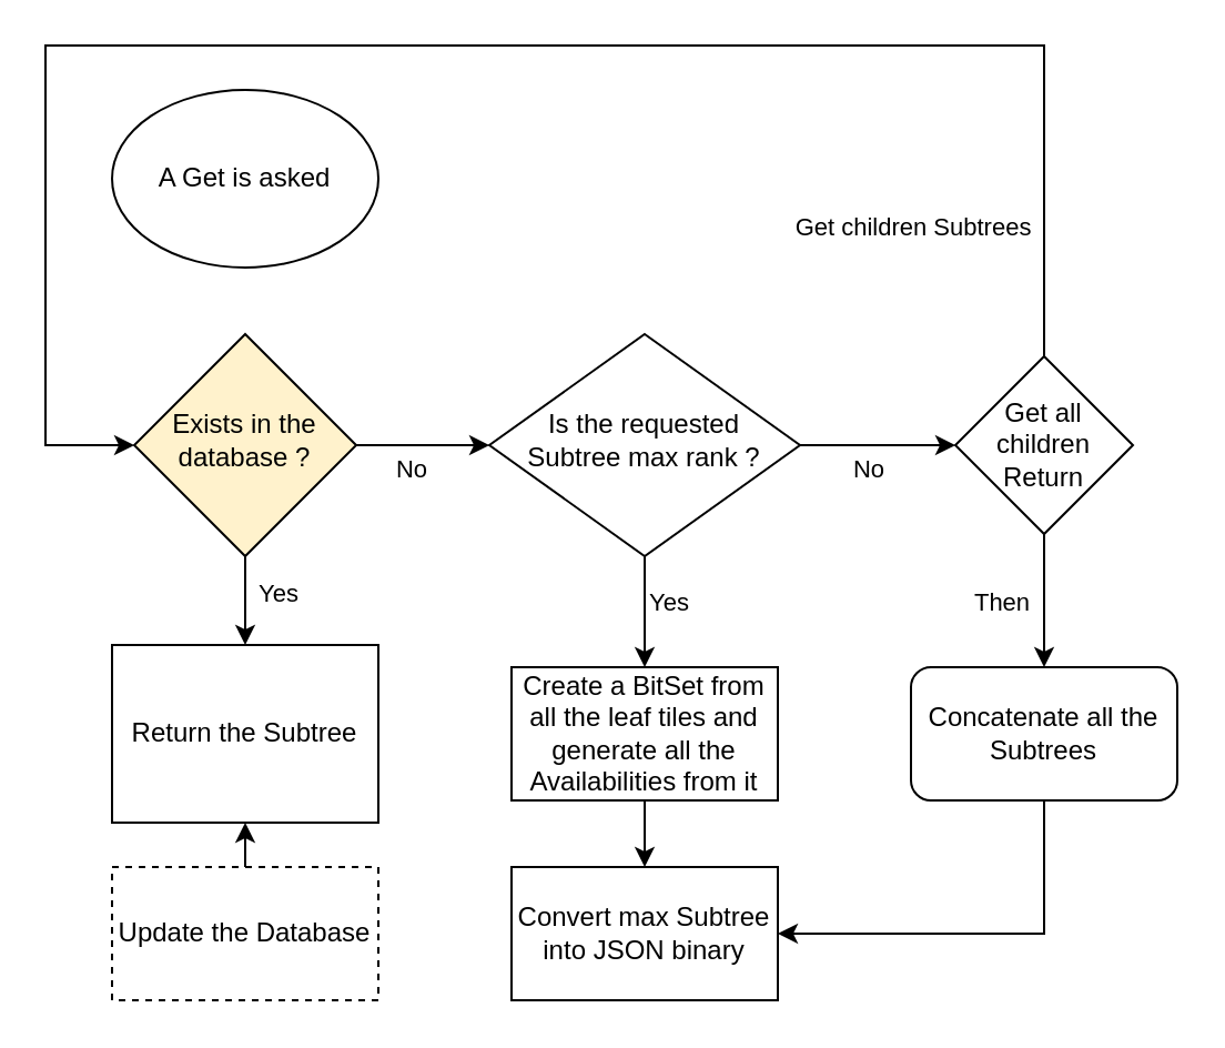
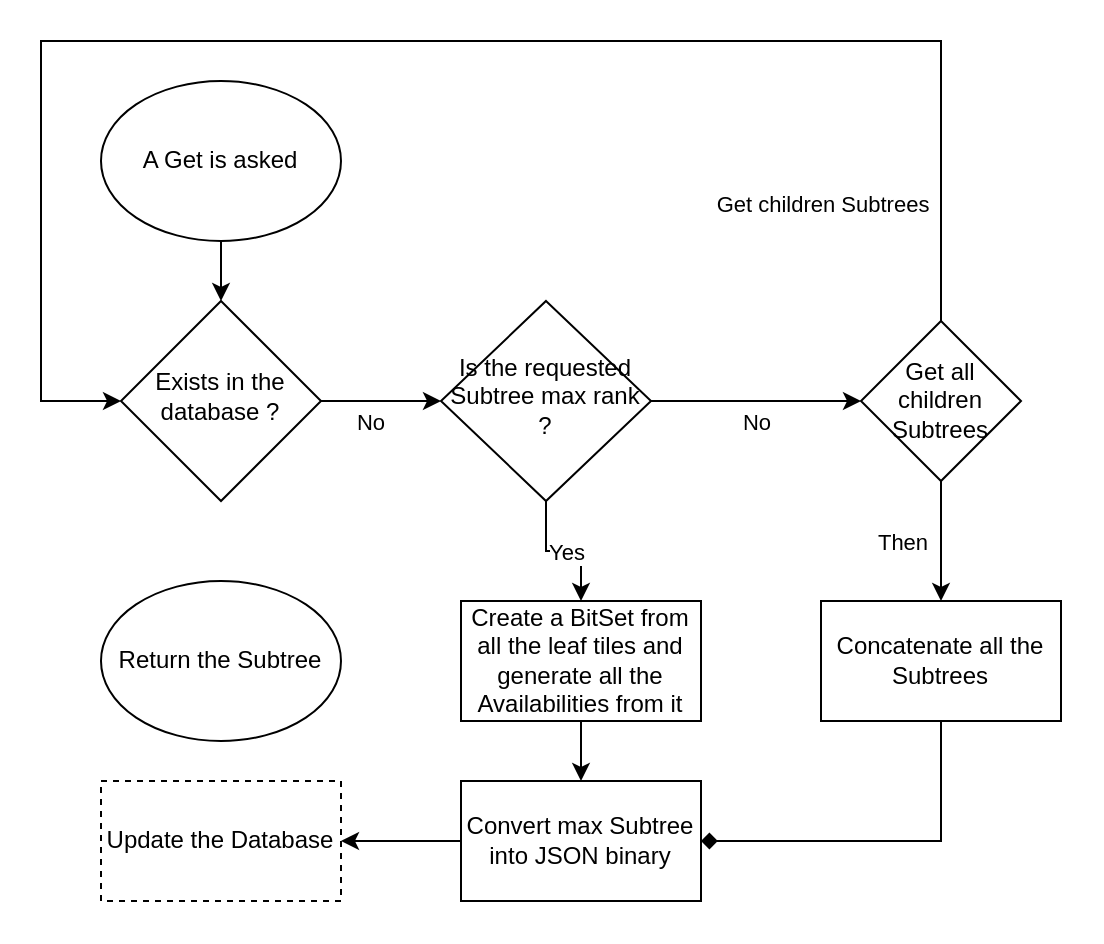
+ <mxCell id="7" style="edgeStyle=orthogonalEdgeStyle;rounded=0;orthogonalLoop=1;jettySize=auto;html=1;exitX=0.5;exitY=1;exitDx=0;exitDy=0;entryX=0.5;entryY=0;entryDx=0;entryDy=0;" parent="1" source="8" target="6" edge="1"><mxGeometry relative="1" as="geometry" /></mxCell>
- <mxCell id="6" value="Exists in the database ?" style="rhombus;whiteSpace=wrap;html=1;shadow=0;fontFamily=Helvetica;fontSize=12;align=center;strokeWidth=1;spacing=6;spacingTop=-4;fillColor=#fff2cc;" parent="1" vertex="1"><mxGeometry x="60" y="150" width="100" height="100" as="geometry" /></mxCell>
+ <mxCell id="6" value="Exists in the database ?" style="rhombus;whiteSpace=wrap;html=1;shadow=0;fontFamily=Helvetica;fontSize=12;align=center;strokeWidth=1;spacing=6;spacingTop=-4;" parent="1" vertex="1"><mxGeometry x="60" y="150" width="100" height="100" as="geometry" /></mxCell>
- <mxCell id="13" value="Is the requested Subtree max rank ?" style="rhombus;whiteSpace=wrap;html=1;shadow=0;fontFamily=Helvetica;fontSize=12;align=center;strokeWidth=1;spacing=6;spacingTop=-4;" parent="1" vertex="1"><mxGeometry x="220" y="150" width="140" height="100" as="geometry" /></mxCell>
+ <mxCell id="13" value="Is the requested Subtree max rank ?" style="rhombus;whiteSpace=wrap;html=1;shadow=0;fontFamily=Helvetica;fontSize=12;align=center;strokeWidth=1;spacing=6;spacingTop=-4;" parent="1" vertex="1"><mxGeometry x="220" y="150" width="105" height="100" as="geometry" /></mxCell>
- <mxCell id="20" value="Get all children Return" style="rhombus;whiteSpace=wrap;html=1;" parent="1" vertex="1"><mxGeometry x="430" y="160" width="80" height="80" as="geometry" /></mxCell>
+ <mxCell id="20" value="Get all children Subtrees" style="rhombus;whiteSpace=wrap;html=1;" parent="1" vertex="1"><mxGeometry x="430" y="160" width="80" height="80" as="geometry" /></mxCell>
- <mxCell id="2" style="edgeStyle=orthogonalEdgeStyle;rounded=0;orthogonalLoop=1;jettySize=auto;html=1;exitX=0.5;exitY=1;exitDx=0;exitDy=0;entryX=0.5;entryY=0;entryDx=0;entryDy=0;" parent="1" source="6" target="23" edge="1"><mxGeometry relative="1" as="geometry"><mxPoint x="110" y="300" as="targetPoint" /></mxGeometry></mxCell>
- <mxCell id="3" value="Yes" style="edgeLabel;html=1;align=center;verticalAlign=middle;resizable=0;points=[];" parent="2" vertex="1" connectable="0"><mxGeometry x="-0.2" y="2" relative="1" as="geometry"><mxPoint x="12" as="offset" /></mxGeometry></mxCell>
- <mxCell id="23" value="Return the Subtree" style="whiteSpace=wrap;html=1;rounded=0;" parent="1" vertex="1"><mxGeometry x="50" y="290" width="120" height="80" as="geometry" /></mxCell>
+ <mxCell id="23" value="Return the Subtree" style="ellipse;whiteSpace=wrap;html=1;" parent="1" vertex="1"><mxGeometry x="50" y="290" width="120" height="80" as="geometry" /></mxCell>
- <mxCell id="22" value="Concatenate all the Subtrees" style="whiteSpace=wrap;html=1;rounded=1;" parent="1" vertex="1"><mxGeometry x="410" y="300" width="120" height="60" as="geometry" /></mxCell>
+ <mxCell id="22" value="Concatenate all the Subtrees" style="rounded=0;whiteSpace=wrap;html=1;" parent="1" vertex="1"><mxGeometry x="410" y="300" width="120" height="60" as="geometry" /></mxCell>
- <mxCell id="26" style="edgeStyle=orthogonalEdgeStyle;rounded=0;orthogonalLoop=1;jettySize=auto;html=1;exitX=0.5;exitY=0;exitDx=0;exitDy=0;entryX=0.5;entryY=1;entryDx=0;entryDy=0;" edge="1" parent="1" source="27" target="23"><mxGeometry relative="1" as="geometry" /></mxCell>
+ <mxCell id="24" style="edgeStyle=orthogonalEdgeStyle;rounded=0;orthogonalLoop=1;jettySize=auto;html=1;exitX=0;exitY=0.5;exitDx=0;exitDy=0;entryX=1;entryY=0.5;entryDx=0;entryDy=0;" edge="1" parent="1" source="25" target="27"><mxGeometry relative="1" as="geometry" /></mxCell>
- <mxCell id="21" style="edgeStyle=orthogonalEdgeStyle;rounded=0;orthogonalLoop=1;jettySize=auto;html=1;exitX=0.5;exitY=1;exitDx=0;exitDy=0;entryX=1;entryY=0.5;entryDx=0;entryDy=0;" edge="1" parent="1" source="22" target="25"><mxGeometry relative="1" as="geometry" /></mxCell>
+ <mxCell id="21" style="edgeStyle=orthogonalEdgeStyle;rounded=0;orthogonalLoop=1;jettySize=auto;html=1;exitX=0.5;exitY=1;exitDx=0;exitDy=0;entryX=1;entryY=0.5;entryDx=0;entryDy=0;endArrow=diamond;" edge="1" parent="1" source="22" target="25"><mxGeometry relative="1" as="geometry" /></mxCell>
